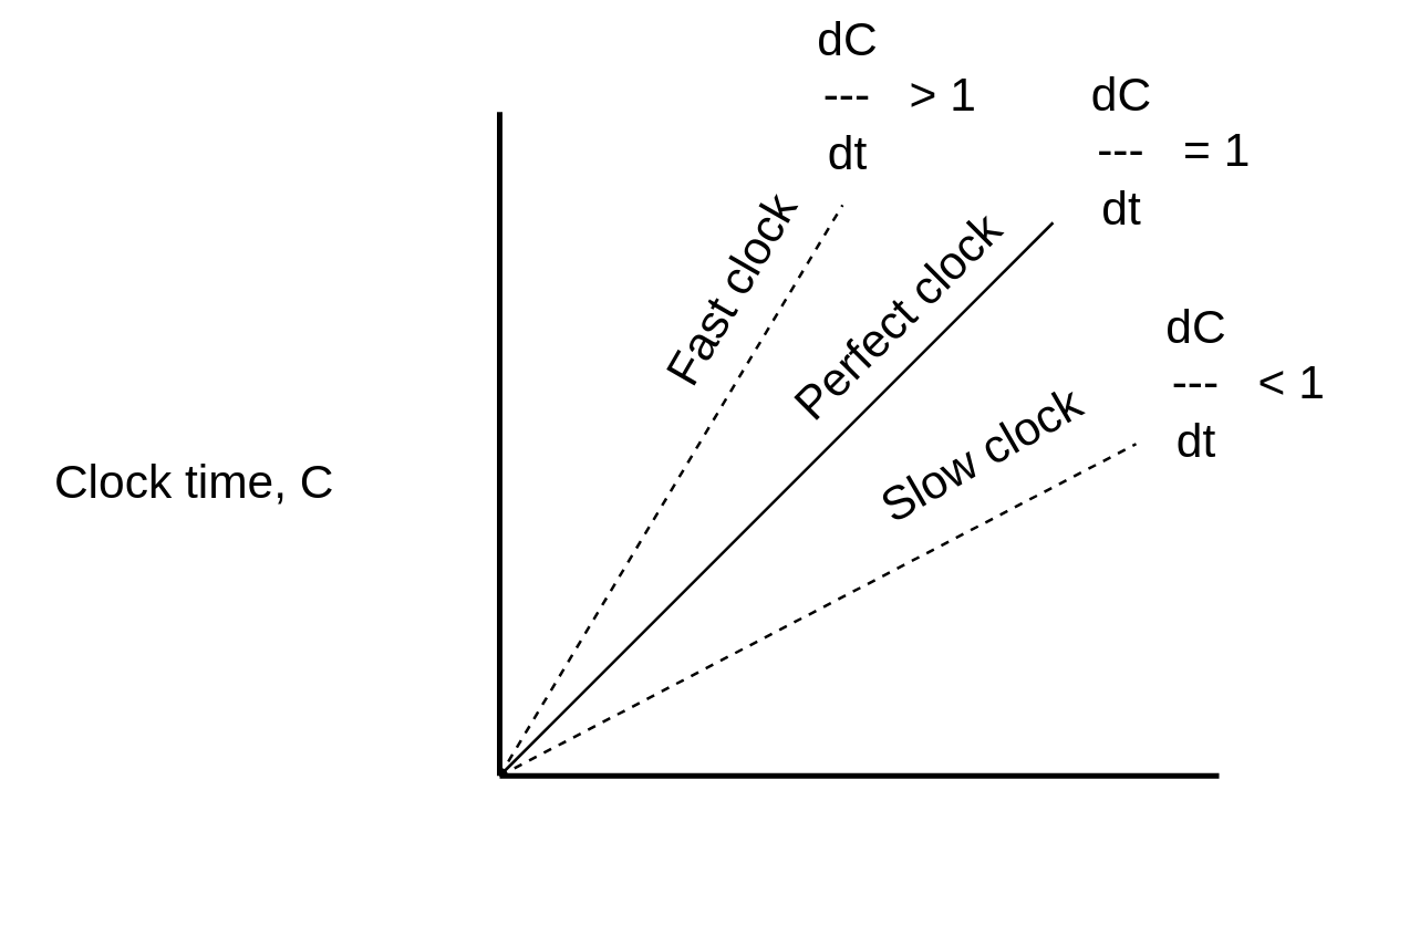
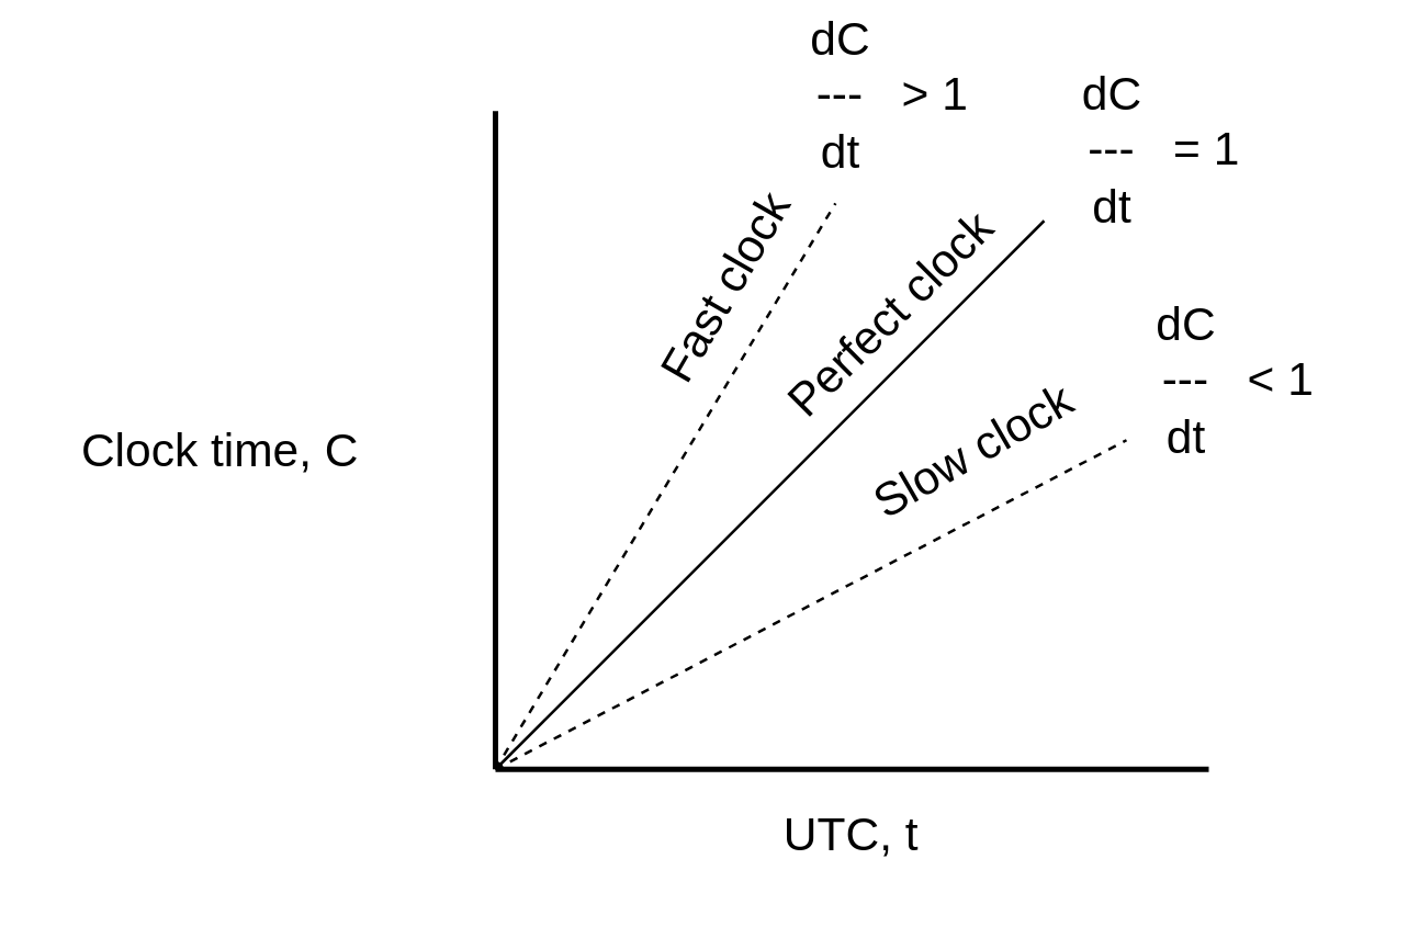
- <mxCell id="5" value="Clock time, C" style="text;html=1;align=center;verticalAlign=middle;whiteSpace=wrap;rounded=0;fontSize=17;" vertex="1" parent="1"><mxGeometry x="10" y="160" width="120" height="30" as="geometry" /></mxCell>
+ <mxCell id="5" value="Clock time, C" style="text;html=1;align=center;verticalAlign=middle;whiteSpace=wrap;rounded=0;fontSize=17;" vertex="1" parent="1"><mxGeometry x="20" y="150" width="120" height="30" as="geometry" /></mxCell>
+ <mxCell id="4" value="UTC, t" style="text;html=1;align=center;verticalAlign=middle;whiteSpace=wrap;rounded=0;fontSize=17;" vertex="1" parent="1"><mxGeometry x="280" y="290" width="60" height="30" as="geometry" /></mxCell>
